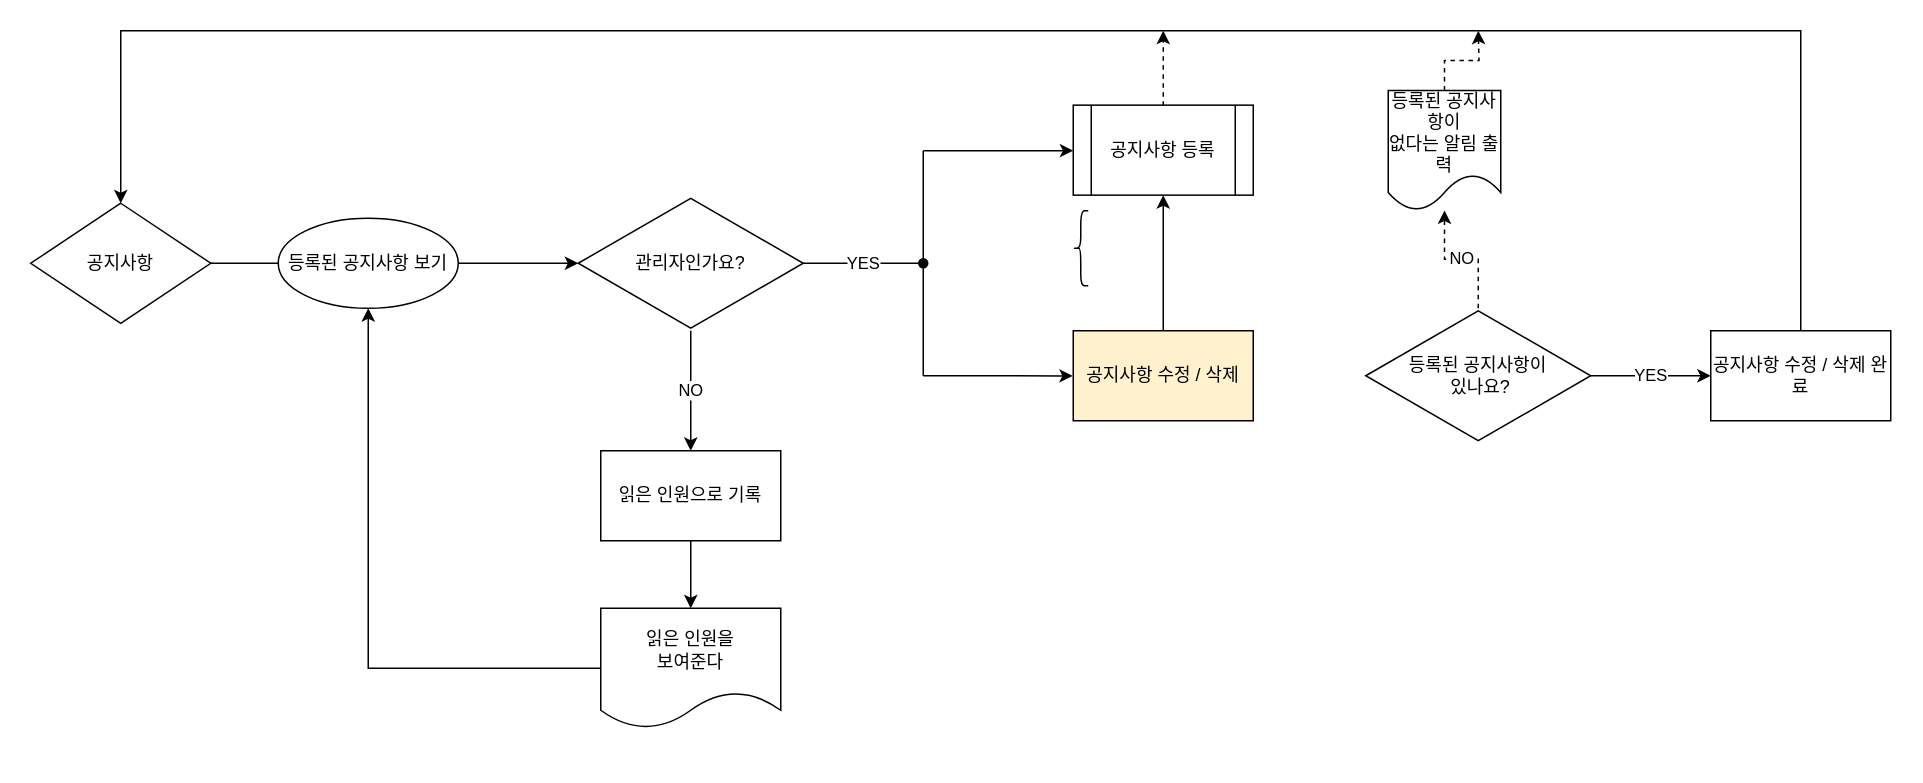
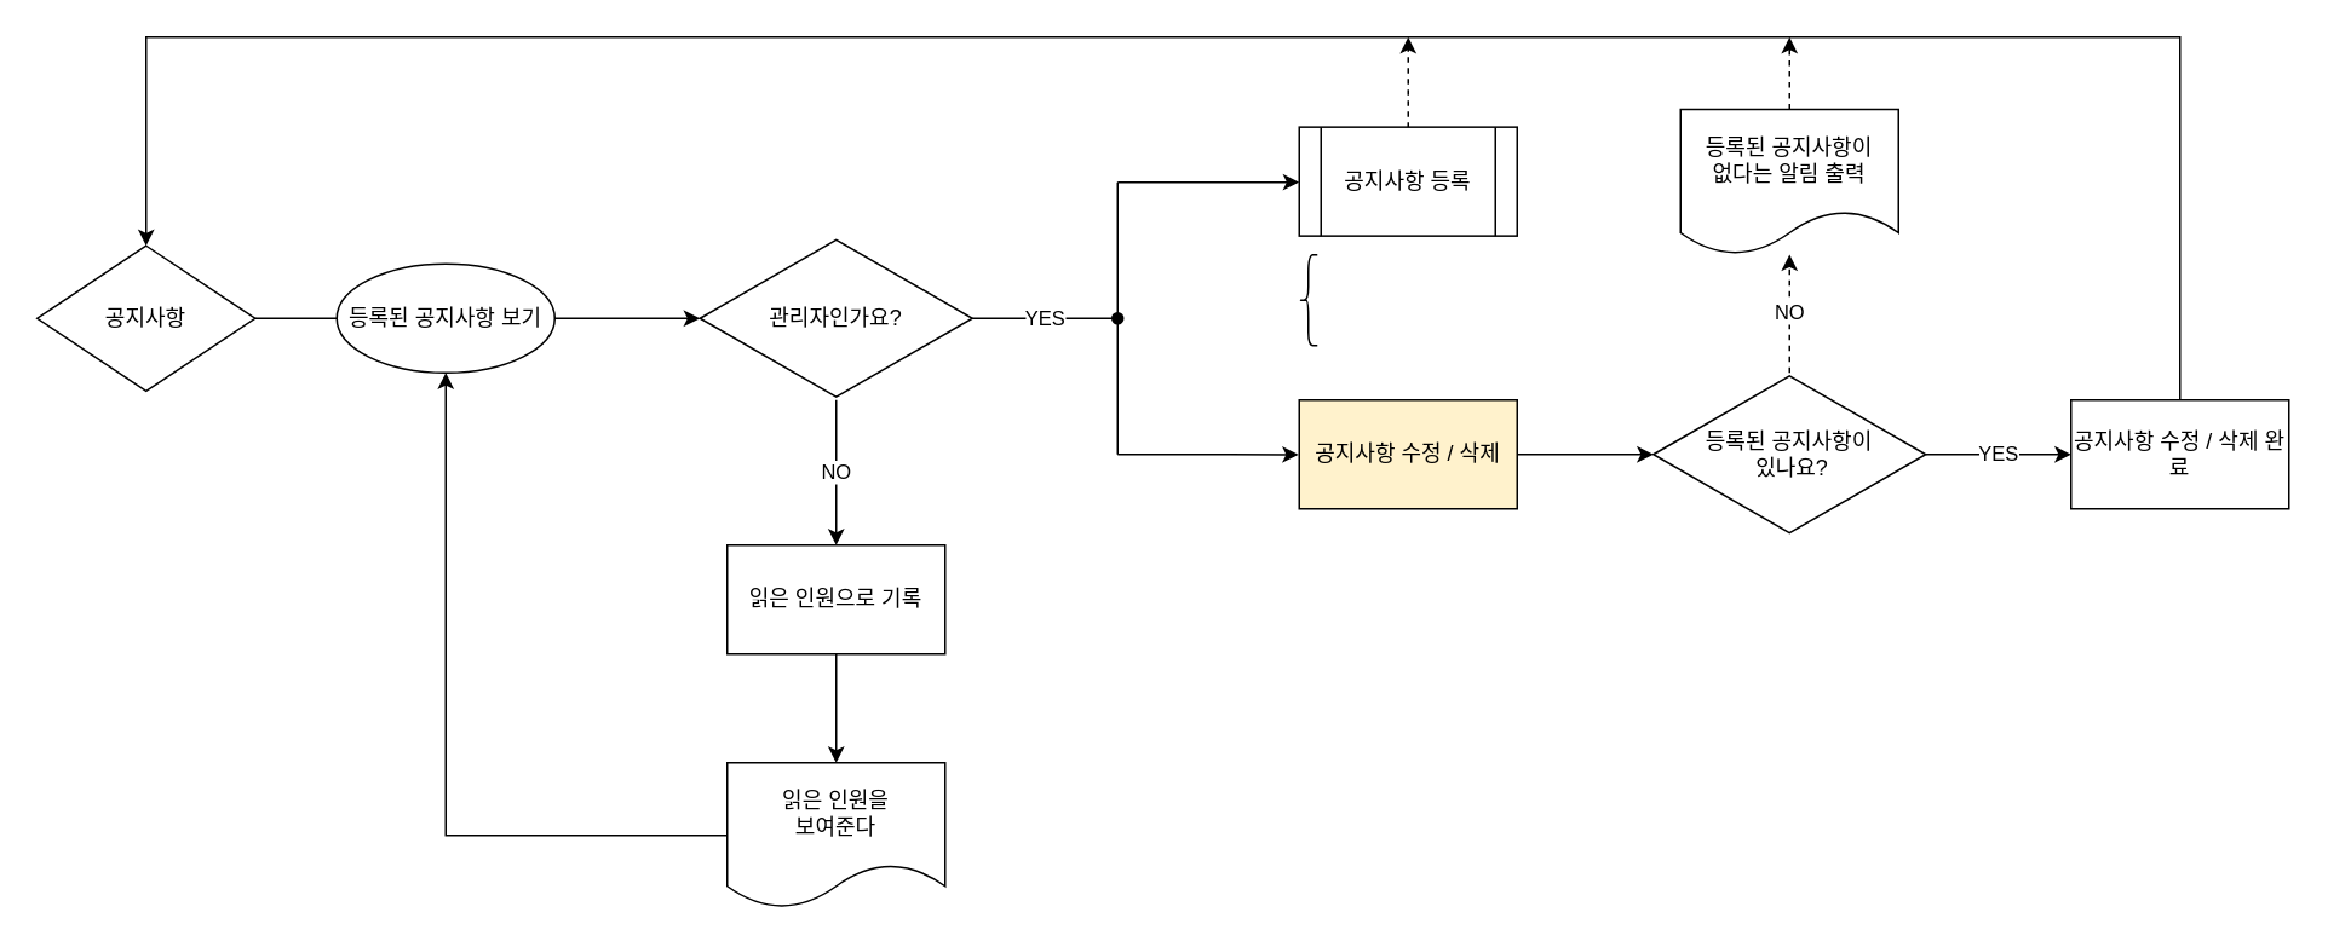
- <mxCell id="24" value="등록된 공지사항이 &lt;br&gt;없다는 알림 출력" style="shape=document;whiteSpace=wrap;html=1;boundedLbl=1;" vertex="1" parent="1"><mxGeometry x="925" y="59.833" width="75" height="80" as="geometry" /></mxCell>
+ <mxCell id="24" value="등록된 공지사항이 &lt;br&gt;없다는 알림 출력" style="shape=document;whiteSpace=wrap;html=1;boundedLbl=1;" vertex="1" parent="1"><mxGeometry x="925" y="59.833" width="120" height="80" as="geometry" /></mxCell>
- <mxCell id="7" value="" style="edgeStyle=orthogonalEdgeStyle;rounded=0;orthogonalLoop=1;jettySize=auto;html=1;endArrow=classic;endFill=1;" edge="1" parent="1" source="8" target="26"><mxGeometry relative="1" as="geometry"><mxPoint x="915" y="250" as="targetPoint" /></mxGeometry></mxCell>
+ <mxCell id="7" value="" style="edgeStyle=orthogonalEdgeStyle;rounded=0;orthogonalLoop=1;jettySize=auto;html=1;endArrow=classic;endFill=1;" edge="1" parent="1" source="8" target="20"><mxGeometry relative="1" as="geometry"><mxPoint x="915" y="250" as="targetPoint" /></mxGeometry></mxCell>
- <mxCell id="25" value="읽은 인원을 &lt;br&gt;보여준다" style="shape=document;whiteSpace=wrap;html=1;boundedLbl=1;" vertex="1" parent="1"><mxGeometry x="400" y="405" width="120" height="80" as="geometry" /></mxCell>
+ <mxCell id="25" value="읽은 인원을 &lt;br&gt;보여준다" style="shape=document;whiteSpace=wrap;html=1;boundedLbl=1;" vertex="1" parent="1"><mxGeometry x="400" y="420" width="120" height="80" as="geometry" /></mxCell>
